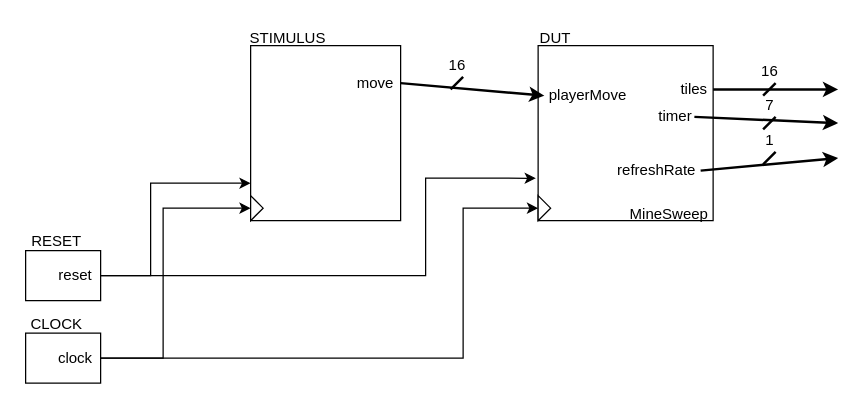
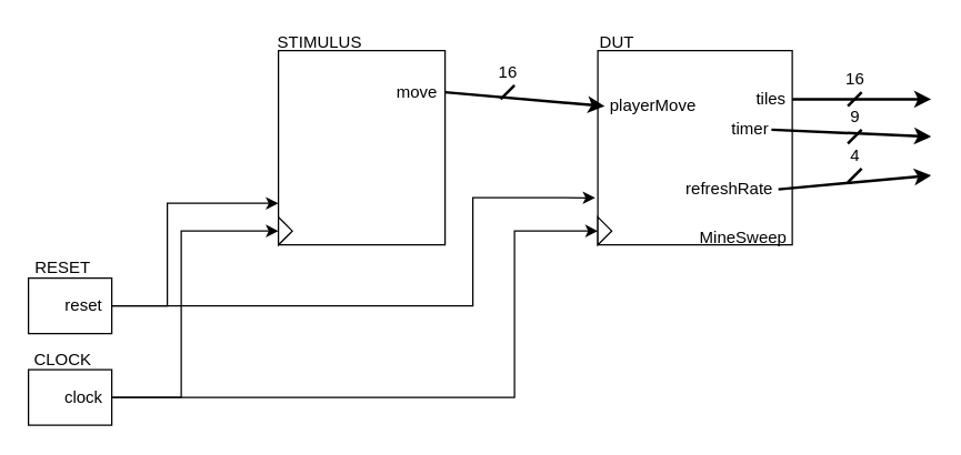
- <mxCell id="29" value="7" style="verticalLabelPosition=top;shadow=0;dashed=0;align=center;html=1;verticalAlign=bottom;shape=mxgraph.electrical.transmission.bus_width;pointerEvents=1;strokeWidth=2;labelPosition=center;" vertex="1" parent="1"><mxGeometry x="610" y="93" width="10" height="10" as="geometry" /></mxCell>
+ <mxCell id="29" value="9" style="verticalLabelPosition=top;shadow=0;dashed=0;align=center;html=1;verticalAlign=bottom;shape=mxgraph.electrical.transmission.bus_width;pointerEvents=1;strokeWidth=2;labelPosition=center;" vertex="1" parent="1"><mxGeometry x="610" y="93" width="10" height="10" as="geometry" /></mxCell>
- <mxCell id="27" value="1" style="verticalLabelPosition=top;shadow=0;dashed=0;align=center;html=1;verticalAlign=bottom;shape=mxgraph.electrical.transmission.bus_width;pointerEvents=1;strokeWidth=2;labelPosition=center;" vertex="1" parent="1"><mxGeometry x="610" y="121" width="10" height="10" as="geometry" /></mxCell>
+ <mxCell id="27" value="4" style="verticalLabelPosition=top;shadow=0;dashed=0;align=center;html=1;verticalAlign=bottom;shape=mxgraph.electrical.transmission.bus_width;pointerEvents=1;strokeWidth=2;labelPosition=center;" vertex="1" parent="1"><mxGeometry x="610" y="121" width="10" height="10" as="geometry" /></mxCell>
